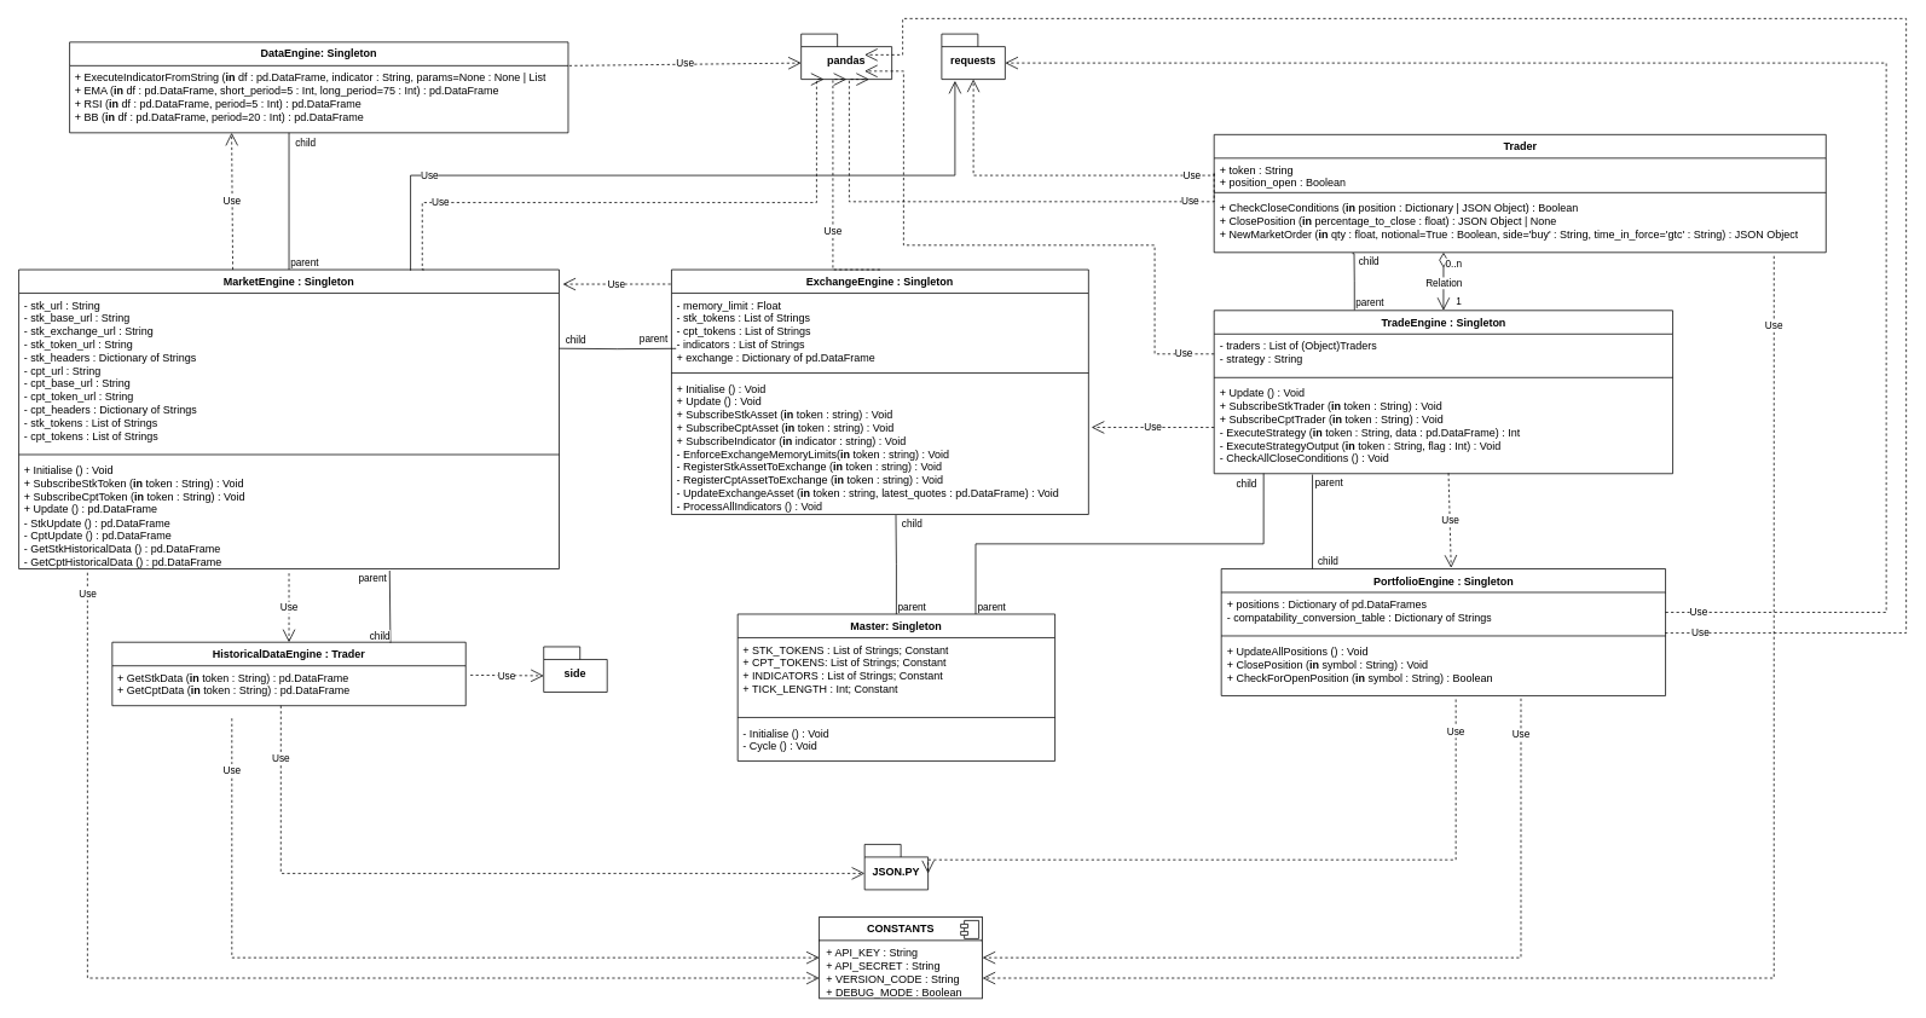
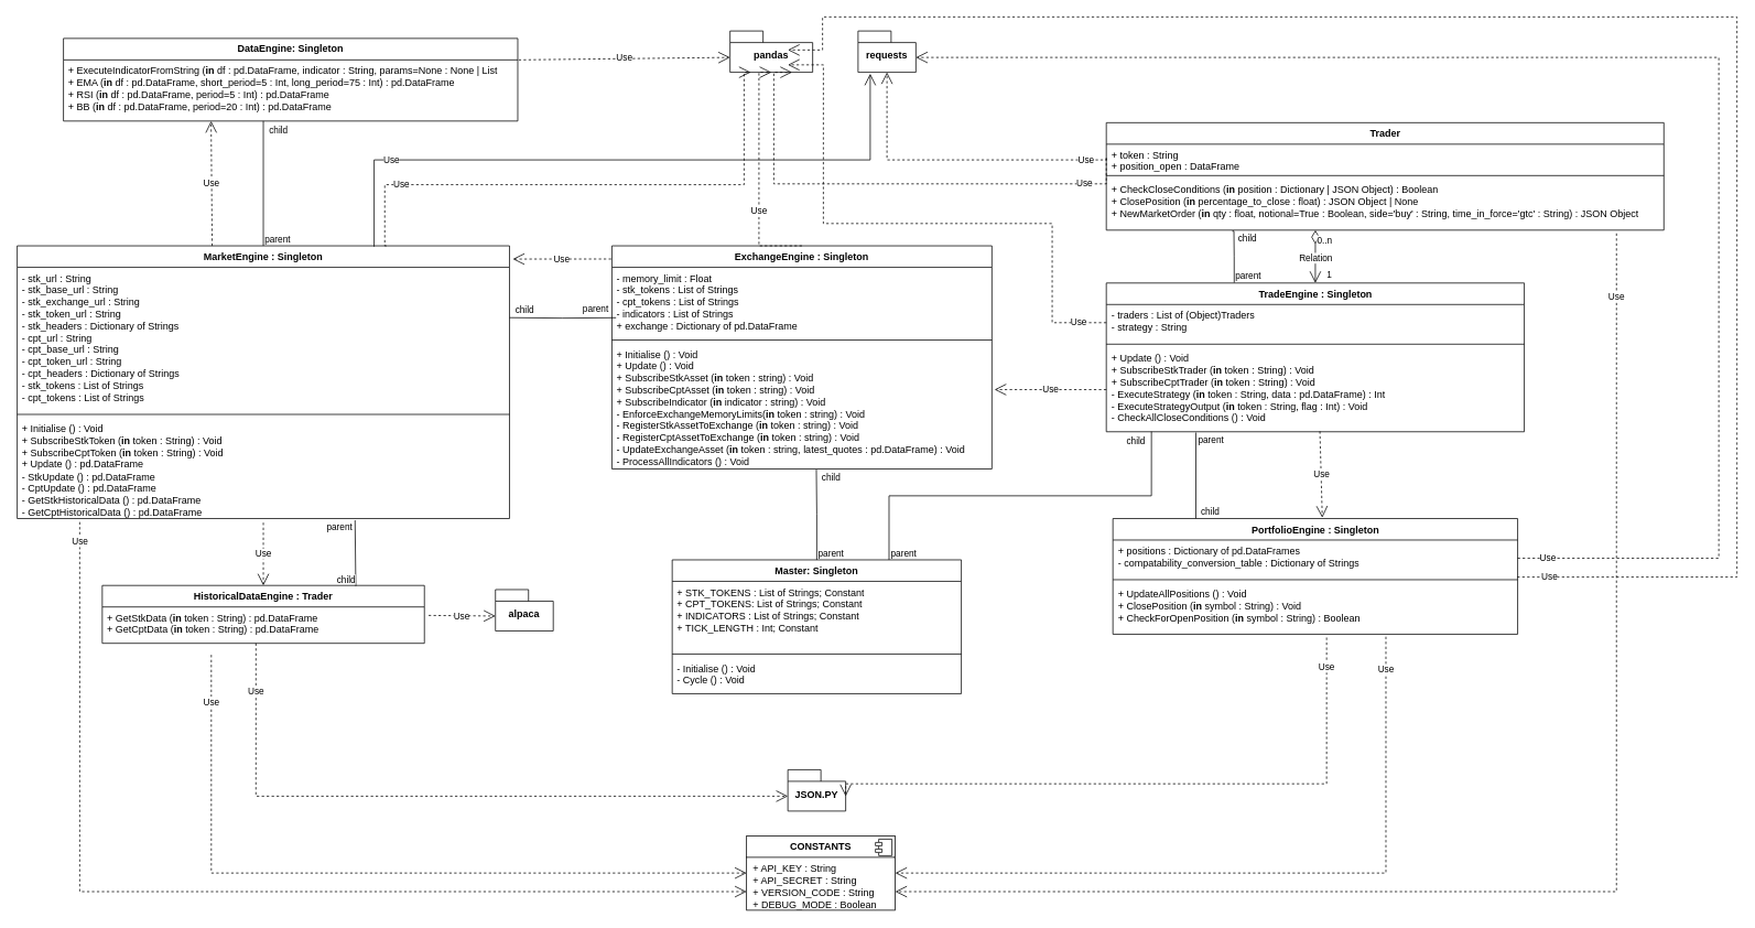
- <mxCell id="21" value="+ token : String&lt;div&gt;+ position_open : Boolean&lt;/div&gt;" style="text;strokeColor=none;fillColor=none;align=left;verticalAlign=top;spacingLeft=4;spacingRight=4;overflow=hidden;rotatable=0;points=[[0,0.5],[1,0.5]];portConstraint=eastwest;whiteSpace=wrap;html=1;" vertex="1" parent="20"><mxGeometry y="26" width="675" height="34" as="geometry" /></mxCell>
+ <mxCell id="21" value="+ token : String&lt;div&gt;+ position_open : DataFrame&lt;/div&gt;" style="text;strokeColor=none;fillColor=none;align=left;verticalAlign=top;spacingLeft=4;spacingRight=4;overflow=hidden;rotatable=0;points=[[0,0.5],[1,0.5]];portConstraint=eastwest;whiteSpace=wrap;html=1;" vertex="1" parent="20"><mxGeometry y="26" width="675" height="34" as="geometry" /></mxCell>
- <mxCell id="35" value="side" style="shape=folder;fontStyle=1;spacingTop=10;tabWidth=40;tabHeight=14;tabPosition=left;html=1;whiteSpace=wrap;" vertex="1" parent="1"><mxGeometry x="599" y="713" width="70" height="50" as="geometry" /></mxCell>
+ <mxCell id="35" value="alpaca" style="shape=folder;fontStyle=1;spacingTop=10;tabWidth=40;tabHeight=14;tabPosition=left;html=1;whiteSpace=wrap;" vertex="1" parent="1"><mxGeometry x="599" y="713" width="70" height="50" as="geometry" /></mxCell>
